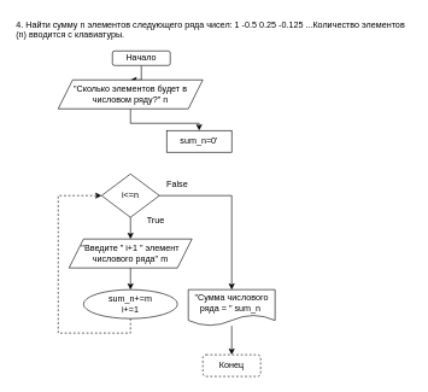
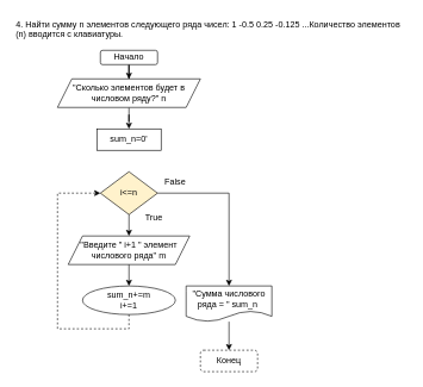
- <mxCell id="3" value="Начало" style="rounded=1;whiteSpace=wrap;html=1;" vertex="1" parent="1"><mxGeometry x="155" y="70" width="80" height="20" as="geometry" /></mxCell>
+ <mxCell id="3" value="Начало" style="rounded=1;whiteSpace=wrap;html=1;" vertex="1" parent="1"><mxGeometry x="140" y="70" width="80" height="20" as="geometry" /></mxCell>
- <mxCell id="4" value="sum_n=0'" style="rounded=0;whiteSpace=wrap;html=1;" vertex="1" parent="1"><mxGeometry x="230" y="180" width="90" height="30" as="geometry" /></mxCell>
+ <mxCell id="4" value="sum_n=0'" style="rounded=0;whiteSpace=wrap;html=1;" vertex="1" parent="1"><mxGeometry x="135" y="180" width="90" height="30" as="geometry" /></mxCell>
- <mxCell id="5" value="i&amp;lt;=n" style="rhombus;whiteSpace=wrap;html=1;" vertex="1" parent="1"><mxGeometry x="140" y="240" width="80" height="60" as="geometry" /></mxCell>
+ <mxCell id="5" value="i&amp;lt;=n" style="rhombus;whiteSpace=wrap;html=1;fillColor=#fff2cc;" vertex="1" parent="1"><mxGeometry x="140" y="240" width="80" height="60" as="geometry" /></mxCell>
